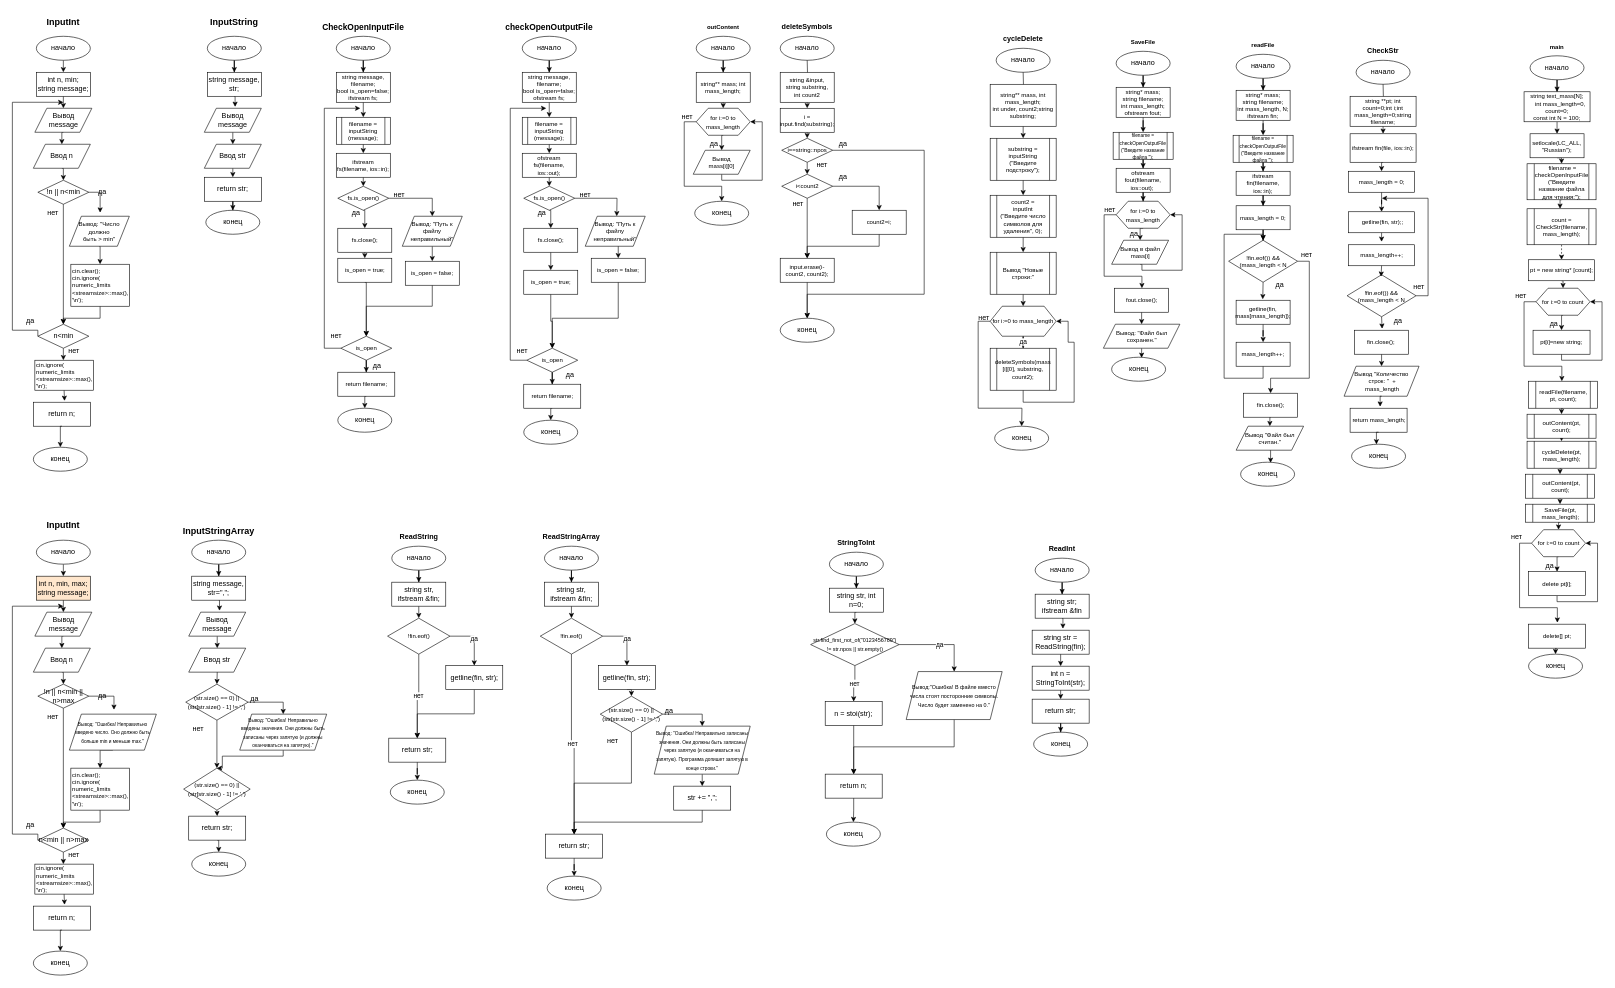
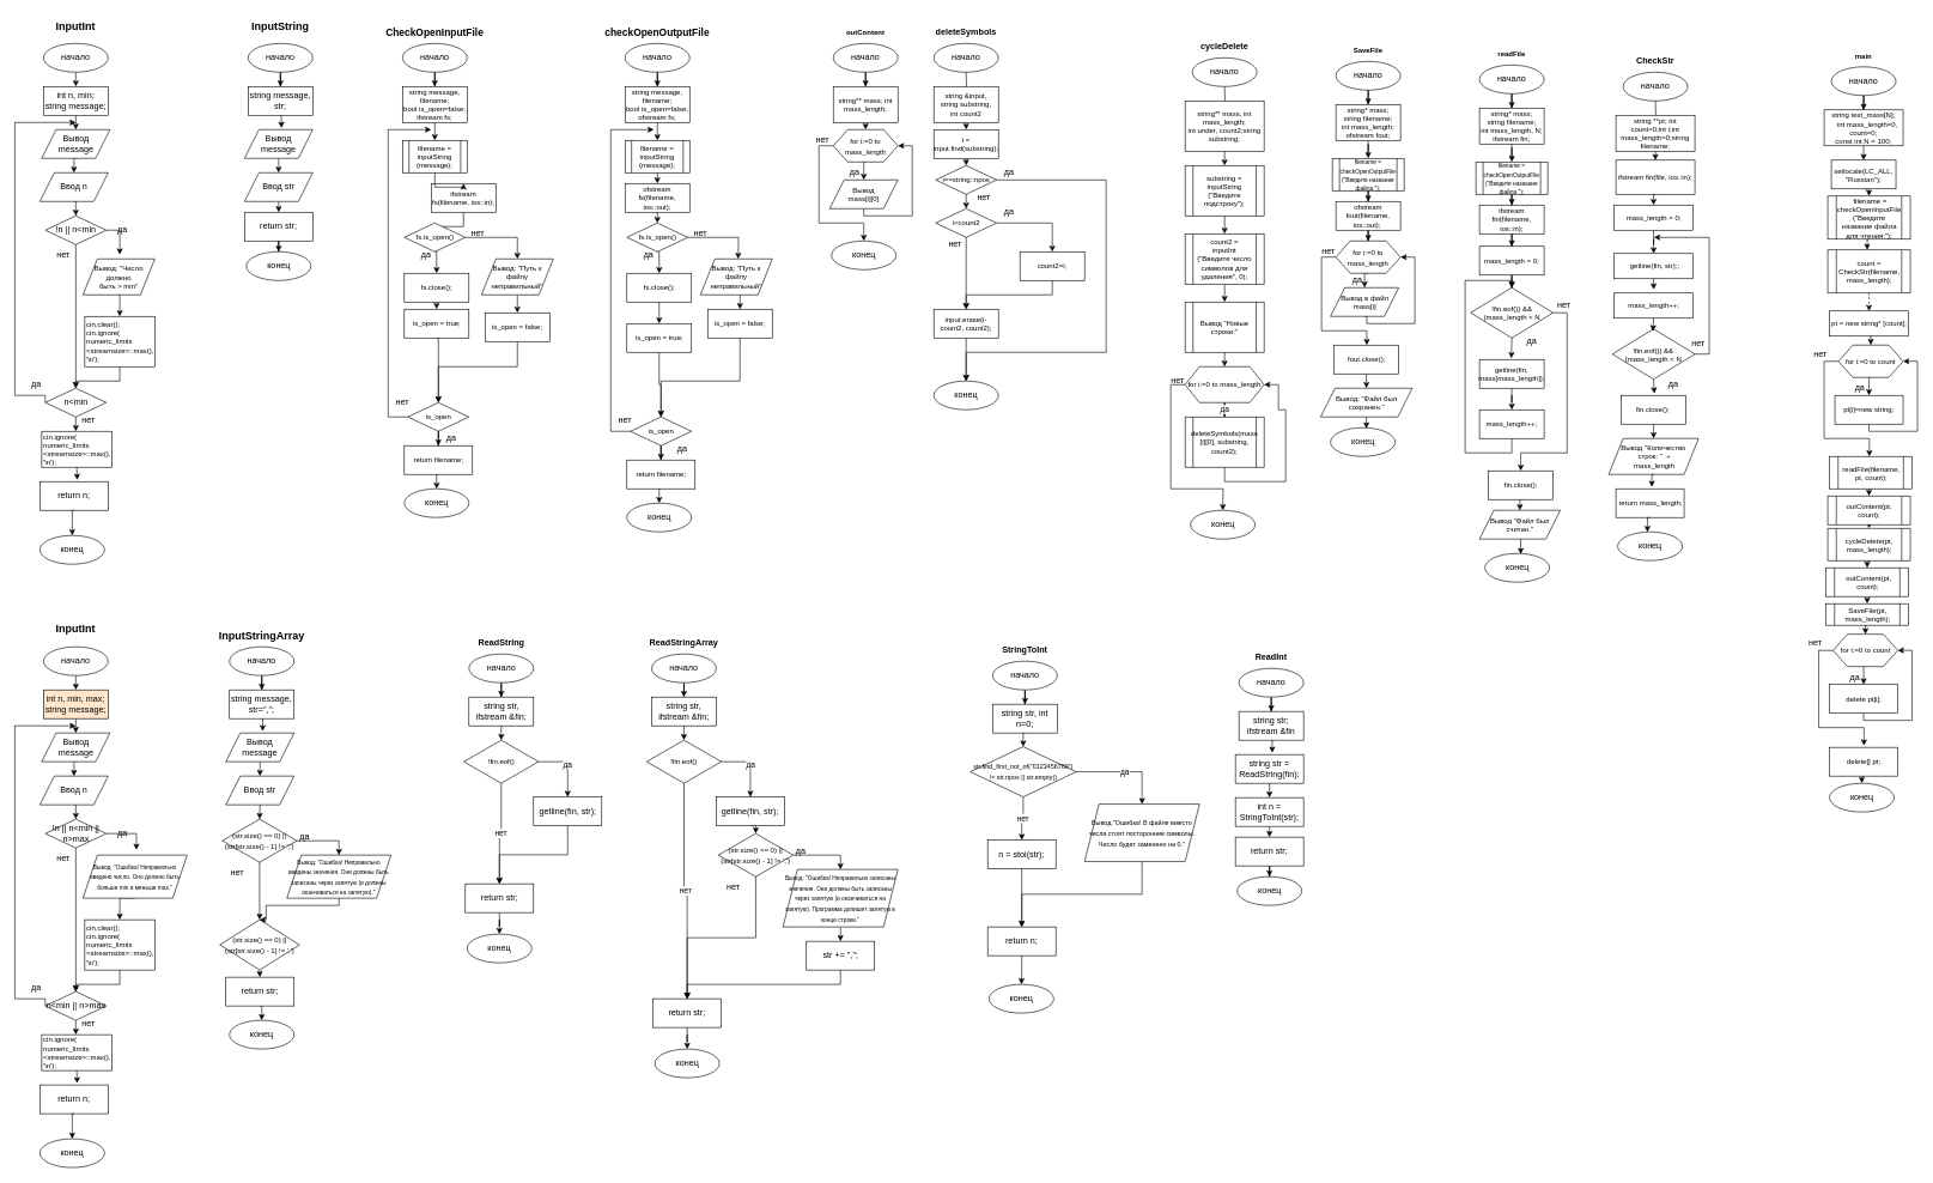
- <mxCell id="44" value="&lt;font style=&quot;font-size: 10px;&quot;&gt;ifstream fs(filename, ios::in);&lt;/font&gt;" style="rounded=0;whiteSpace=wrap;html=1;fontSize=10;" parent="1" vertex="1"><mxGeometry x="560" y="255" width="90" height="40" as="geometry" /></mxCell>
+ <mxCell id="44" value="&lt;font style=&quot;font-size: 10px;&quot;&gt;ifstream fs(filename, ios::in);&lt;/font&gt;" style="rounded=0;whiteSpace=wrap;html=1;fontSize=10;" parent="1" vertex="1"><mxGeometry x="600" y="255" width="90" height="40" as="geometry" /></mxCell>
